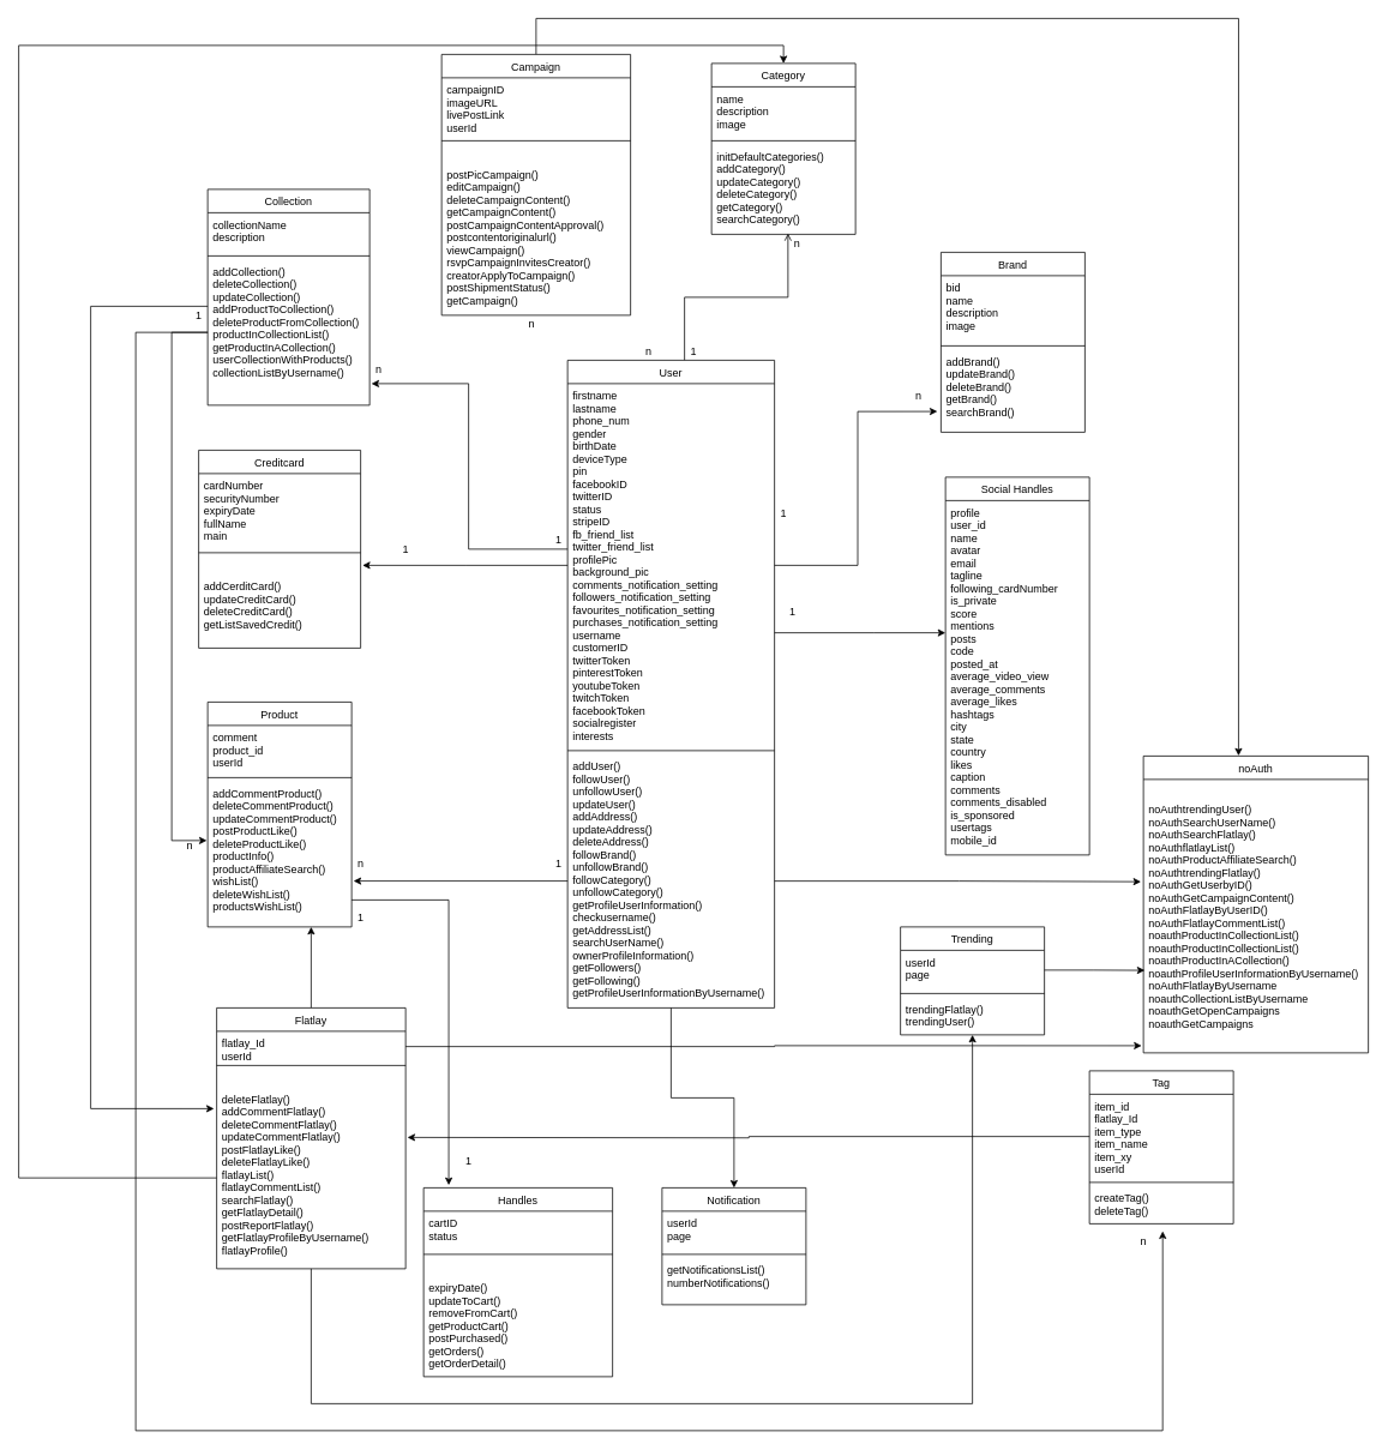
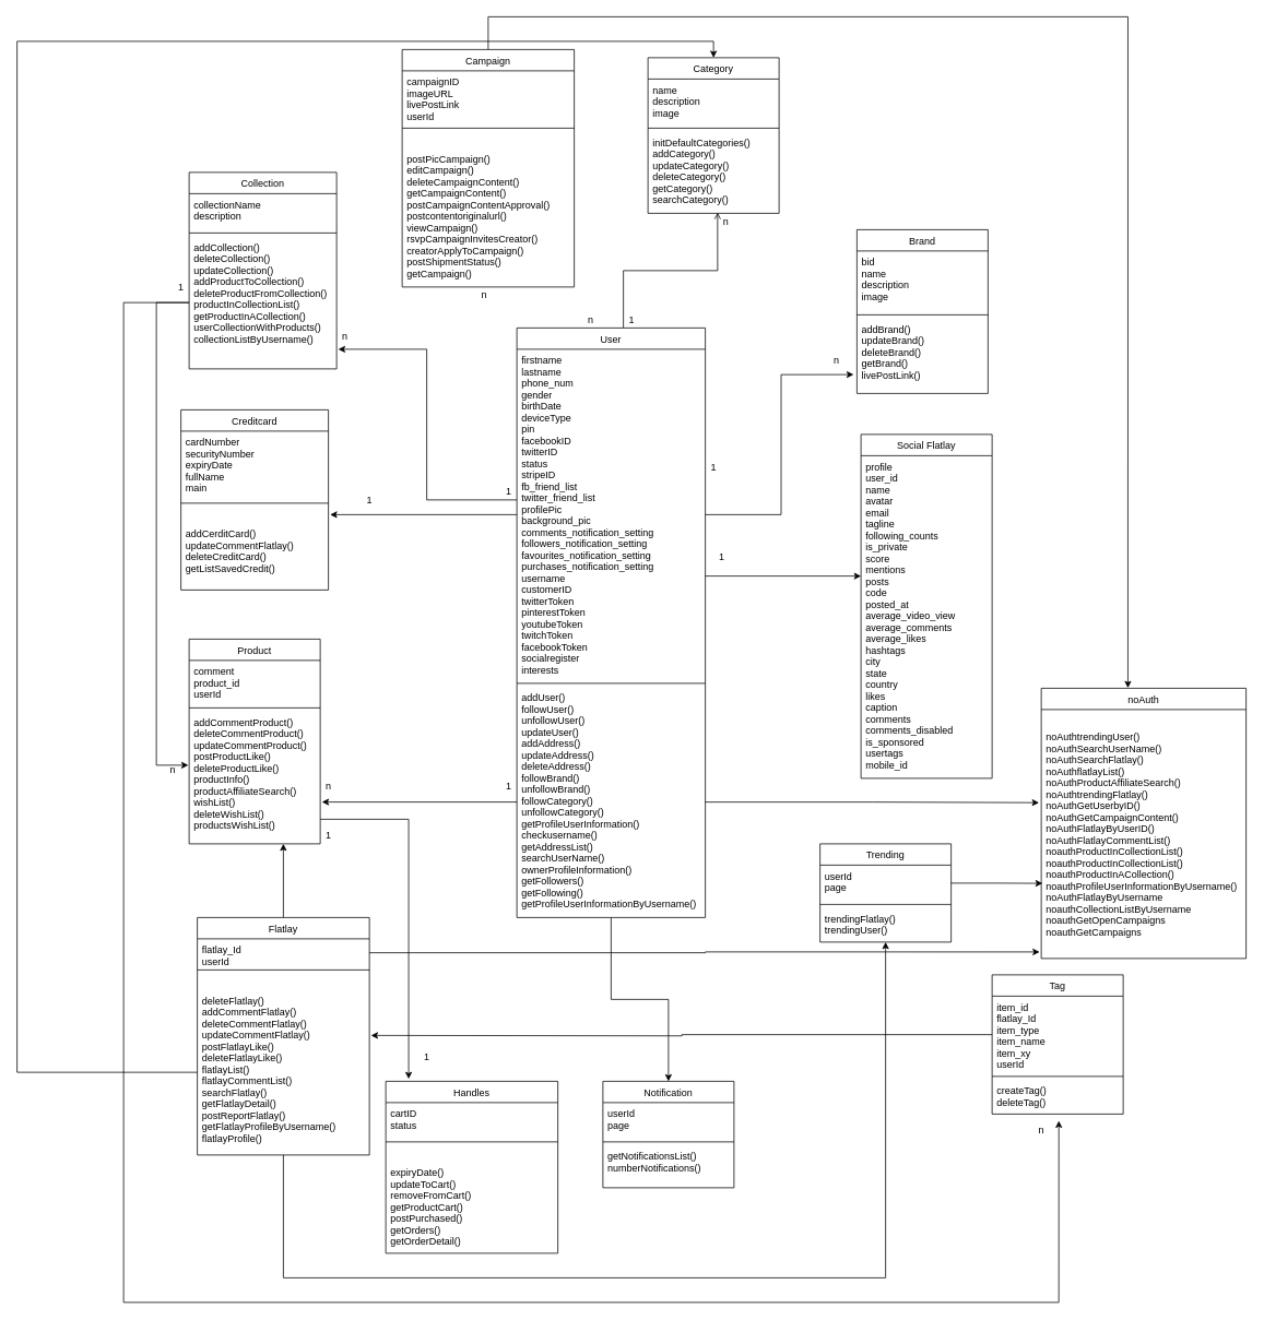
- <mxCell id="19" value="addBrand()&#10;updateBrand()&#10;deleteBrand()&#10;getBrand()&#10;searchBrand()&#10;" style="text;align=left;verticalAlign=top;spacingLeft=4;spacingRight=4;overflow=hidden;rotatable=0;points=[[0,0.5],[1,0.5]];portConstraint=eastwest;" parent="16" vertex="1"><mxGeometry y="108" width="160" height="82" as="geometry" /></mxCell>
+ <mxCell id="19" value="addBrand()&#10;updateBrand()&#10;deleteBrand()&#10;getBrand()&#10;livePostLink()&#10;" style="text;align=left;verticalAlign=top;spacingLeft=4;spacingRight=4;overflow=hidden;rotatable=0;points=[[0,0.5],[1,0.5]];portConstraint=eastwest;" parent="16" vertex="1"><mxGeometry y="108" width="160" height="82" as="geometry" /></mxCell>
- <mxCell id="84" value="Social Handles" style="swimlane;fontStyle=0;align=center;verticalAlign=top;childLayout=stackLayout;horizontal=1;startSize=26;horizontalStack=0;resizeParent=1;resizeLast=0;collapsible=1;marginBottom=0;rounded=0;shadow=0;strokeWidth=1;" parent="1" vertex="1"><mxGeometry x="1050" y="530" width="160" height="420" as="geometry"><mxRectangle x="130" y="380" width="160" height="26" as="alternateBounds" /></mxGeometry></mxCell>
+ <mxCell id="84" value="Social Flatlay" style="swimlane;fontStyle=0;align=center;verticalAlign=top;childLayout=stackLayout;horizontal=1;startSize=26;horizontalStack=0;resizeParent=1;resizeLast=0;collapsible=1;marginBottom=0;rounded=0;shadow=0;strokeWidth=1;" parent="1" vertex="1"><mxGeometry x="1050" y="530" width="160" height="420" as="geometry"><mxRectangle x="130" y="380" width="160" height="26" as="alternateBounds" /></mxGeometry></mxCell>
- <mxCell id="85" value="profile&#10;user_id&#10;name&#10;avatar&#10;email&#10;tagline&#10;following_cardNumber&#10;is_private&#10;score&#10;mentions&#10;posts&#10;code&#10;posted_at&#10;average_video_view&#10;average_comments&#10;average_likes&#10;hashtags&#10;city&#10;state&#10;country&#10;likes&#10;caption&#10;comments&#10;comments_disabled&#10;is_sponsored&#10;usertags&#10;mobile_id" style="text;align=left;verticalAlign=top;spacingLeft=4;spacingRight=4;overflow=hidden;rotatable=0;points=[[0,0.5],[1,0.5]];portConstraint=eastwest;rounded=0;shadow=0;html=0;" parent="84" vertex="1"><mxGeometry y="26" width="160" height="394" as="geometry" /></mxCell>
+ <mxCell id="85" value="profile&#10;user_id&#10;name&#10;avatar&#10;email&#10;tagline&#10;following_counts&#10;is_private&#10;score&#10;mentions&#10;posts&#10;code&#10;posted_at&#10;average_video_view&#10;average_comments&#10;average_likes&#10;hashtags&#10;city&#10;state&#10;country&#10;likes&#10;caption&#10;comments&#10;comments_disabled&#10;is_sponsored&#10;usertags&#10;mobile_id" style="text;align=left;verticalAlign=top;spacingLeft=4;spacingRight=4;overflow=hidden;rotatable=0;points=[[0,0.5],[1,0.5]];portConstraint=eastwest;rounded=0;shadow=0;html=0;" parent="84" vertex="1"><mxGeometry y="26" width="160" height="394" as="geometry" /></mxCell>
- <mxCell id="59" value="addCerditCard()&#10;updateCreditCard()&#10;deleteCreditCard()&#10;getListSavedCredit()&#10;&#10;" style="text;align=left;verticalAlign=top;spacingLeft=4;spacingRight=4;overflow=hidden;rotatable=0;points=[[0,0.5],[1,0.5]];portConstraint=eastwest;" vertex="1" parent="55"><mxGeometry y="138" width="180" height="82" as="geometry" /></mxCell>
+ <mxCell id="59" value="addCerditCard()&#10;updateCommentFlatlay()&#10;deleteCreditCard()&#10;getListSavedCredit()&#10;&#10;" style="text;align=left;verticalAlign=top;spacingLeft=4;spacingRight=4;overflow=hidden;rotatable=0;points=[[0,0.5],[1,0.5]];portConstraint=eastwest;" vertex="1" parent="55"><mxGeometry y="138" width="180" height="82" as="geometry" /></mxCell>
- <mxCell id="69" style="edgeStyle=orthogonalEdgeStyle;rounded=0;orthogonalLoop=1;jettySize=auto;html=1;entryX=-0.014;entryY=0.119;entryDx=0;entryDy=0;entryPerimeter=0;" edge="1" parent="1" source="11" target="47"><mxGeometry relative="1" as="geometry"><Array as="points"><mxPoint x="100" y="340" /><mxPoint x="100" y="1232" /></Array></mxGeometry></mxCell>
